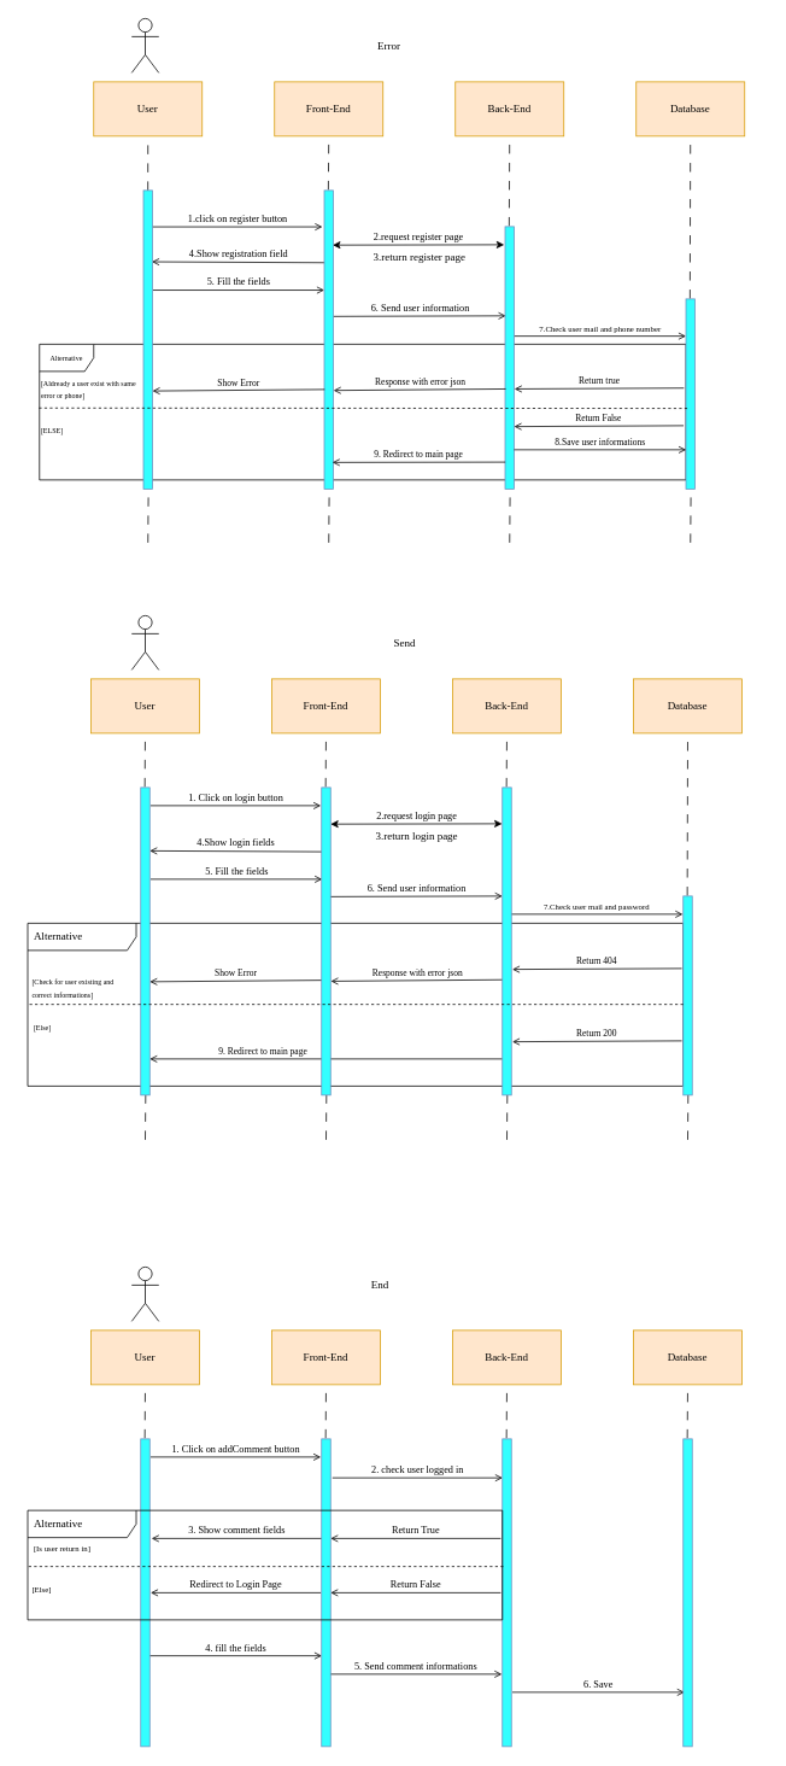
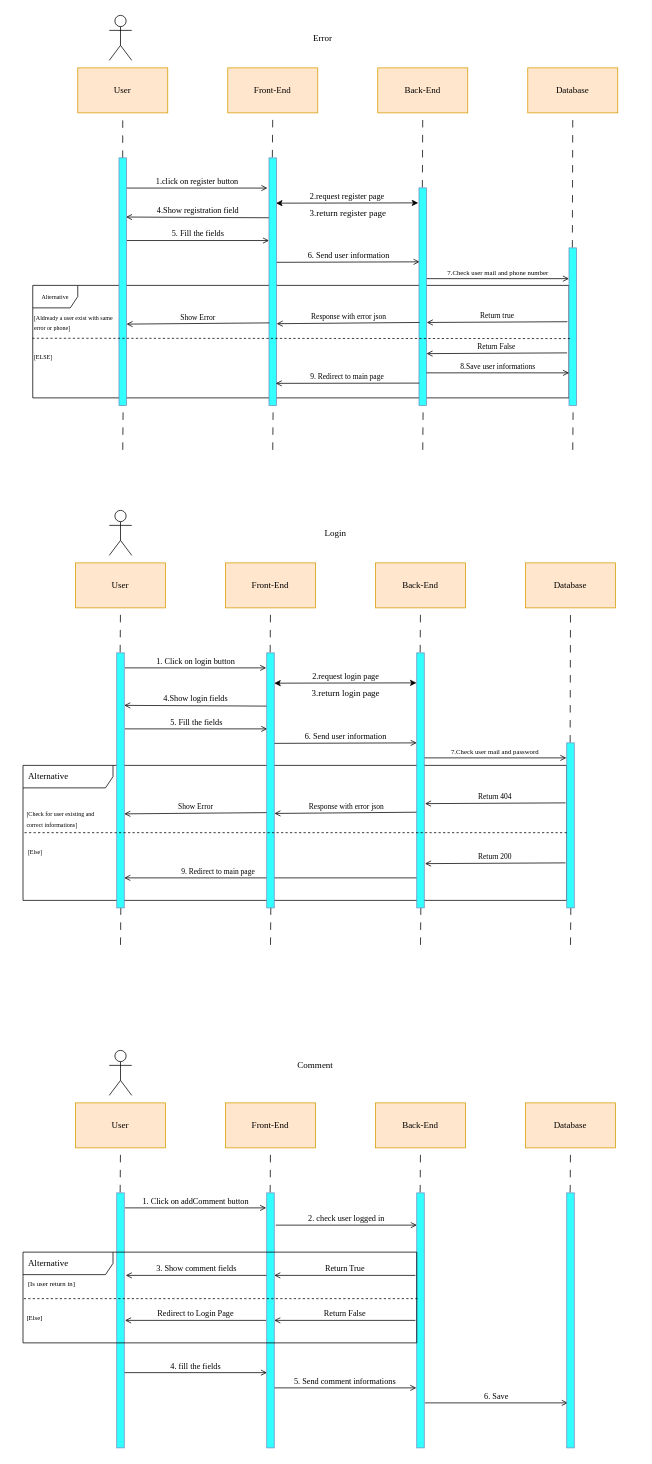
- <mxCell id="84" value="Send" style="text;html=1;strokeColor=none;fillColor=none;align=center;verticalAlign=middle;whiteSpace=wrap;rounded=0;sketch=0;fontFamily=Poppins;fontSource=https%3A%2F%2Ffonts.googleapis.com%2Fcss%3Ffamily%3DPoppins;" vertex="1" parent="65"><mxGeometry x="47" y="700" width="800" height="20" as="geometry" /></mxCell>
+ <mxCell id="84" value="Login" style="text;html=1;strokeColor=none;fillColor=none;align=center;verticalAlign=middle;whiteSpace=wrap;rounded=0;sketch=0;fontFamily=Poppins;fontSource=https%3A%2F%2Ffonts.googleapis.com%2Fcss%3Ffamily%3DPoppins;" vertex="1" parent="65"><mxGeometry x="47" y="700" width="800" height="20" as="geometry" /></mxCell>
- <mxCell id="97" value="End" style="text;html=1;strokeColor=none;fillColor=none;align=center;verticalAlign=middle;whiteSpace=wrap;rounded=0;sketch=0;fontFamily=Poppins;fontSource=https%3A%2F%2Ffonts.googleapis.com%2Fcss%3Ffamily%3DPoppins;" vertex="1" parent="65"><mxGeometry x="20" y="1410" width="800" height="20" as="geometry" /></mxCell>
+ <mxCell id="97" value="Comment" style="text;html=1;strokeColor=none;fillColor=none;align=center;verticalAlign=middle;whiteSpace=wrap;rounded=0;sketch=0;fontFamily=Poppins;fontSource=https%3A%2F%2Ffonts.googleapis.com%2Fcss%3Ffamily%3DPoppins;" vertex="1" parent="65"><mxGeometry x="20" y="1410" width="800" height="20" as="geometry" /></mxCell>
